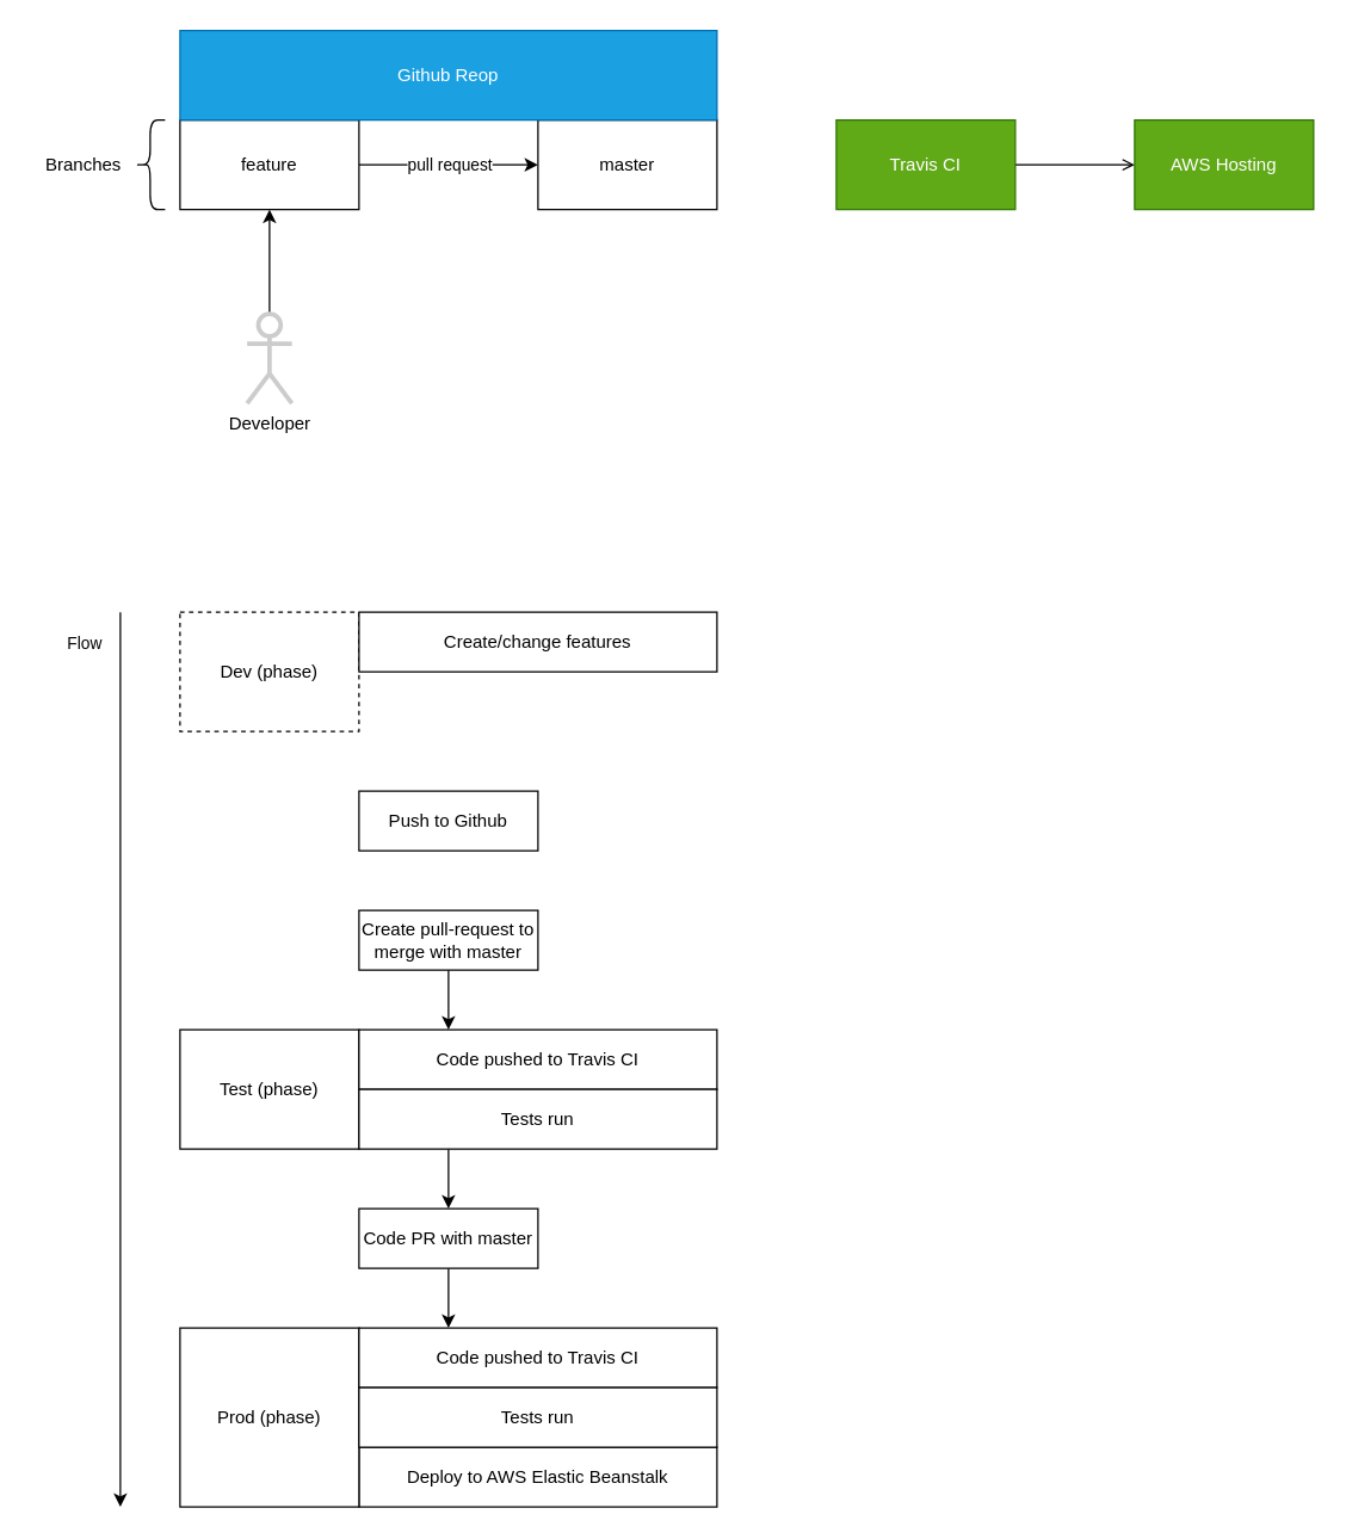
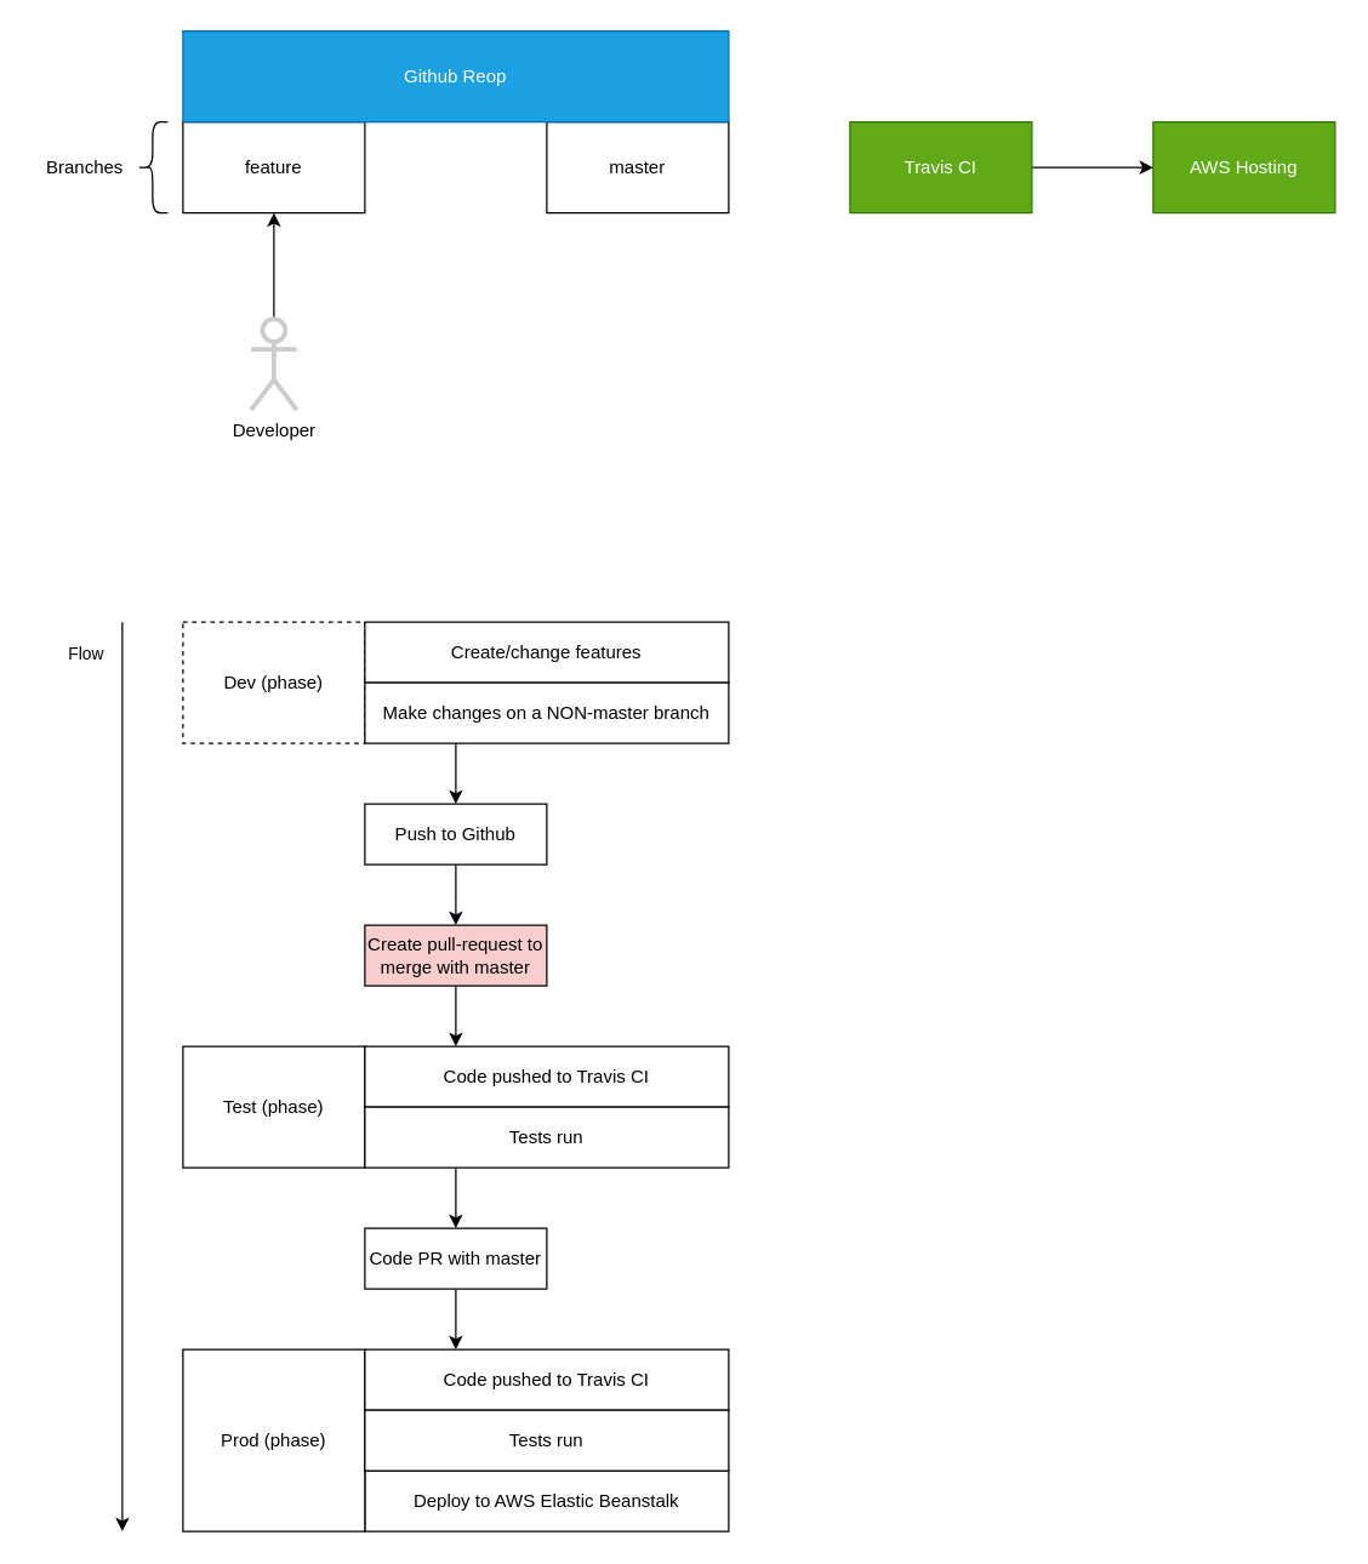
- <mxCell id="4" style="edgeStyle=none;html=1;" edge="1" parent="1" source="6" target="9"><mxGeometry relative="1" as="geometry" /></mxCell>
- <mxCell id="5" value="pull request" style="edgeLabel;html=1;align=center;verticalAlign=middle;resizable=0;points=[];" vertex="1" connectable="0" parent="4"><mxGeometry y="1" relative="1" as="geometry"><mxPoint as="offset" /></mxGeometry></mxCell>
- <mxCell id="11" style="edgeStyle=none;html=1;endArrow=open;" edge="1" parent="1" source="12" target="13"><mxGeometry relative="1" as="geometry" /></mxCell>
+ <mxCell id="11" style="edgeStyle=none;html=1;" edge="1" parent="1" source="12" target="13"><mxGeometry relative="1" as="geometry" /></mxCell>
+ <mxCell id="17" value="Make changes on a NON-master branch" style="whiteSpace=wrap;html=1;" vertex="1" parent="1"><mxGeometry x="240" y="450" width="240" height="40" as="geometry" /></mxCell>
+ <mxCell id="16" style="edgeStyle=none;html=1;entryX=0.5;entryY=0;entryDx=0;entryDy=0;exitX=0.25;exitY=1;exitDx=0;exitDy=0;" edge="1" parent="1" source="17" target="19"><mxGeometry relative="1" as="geometry" /></mxCell>
+ <mxCell id="18" style="edgeStyle=none;html=1;" edge="1" parent="1" source="19" target="21"><mxGeometry relative="1" as="geometry" /></mxCell>
- <mxCell id="21" value="Create pull-request to merge with master" style="whiteSpace=wrap;html=1;" vertex="1" parent="1"><mxGeometry x="240" y="610" width="120" height="40" as="geometry" /></mxCell>
+ <mxCell id="21" value="Create pull-request to merge with master" style="whiteSpace=wrap;html=1;fillColor=#f8cecc;" vertex="1" parent="1"><mxGeometry x="240" y="610" width="120" height="40" as="geometry" /></mxCell>
